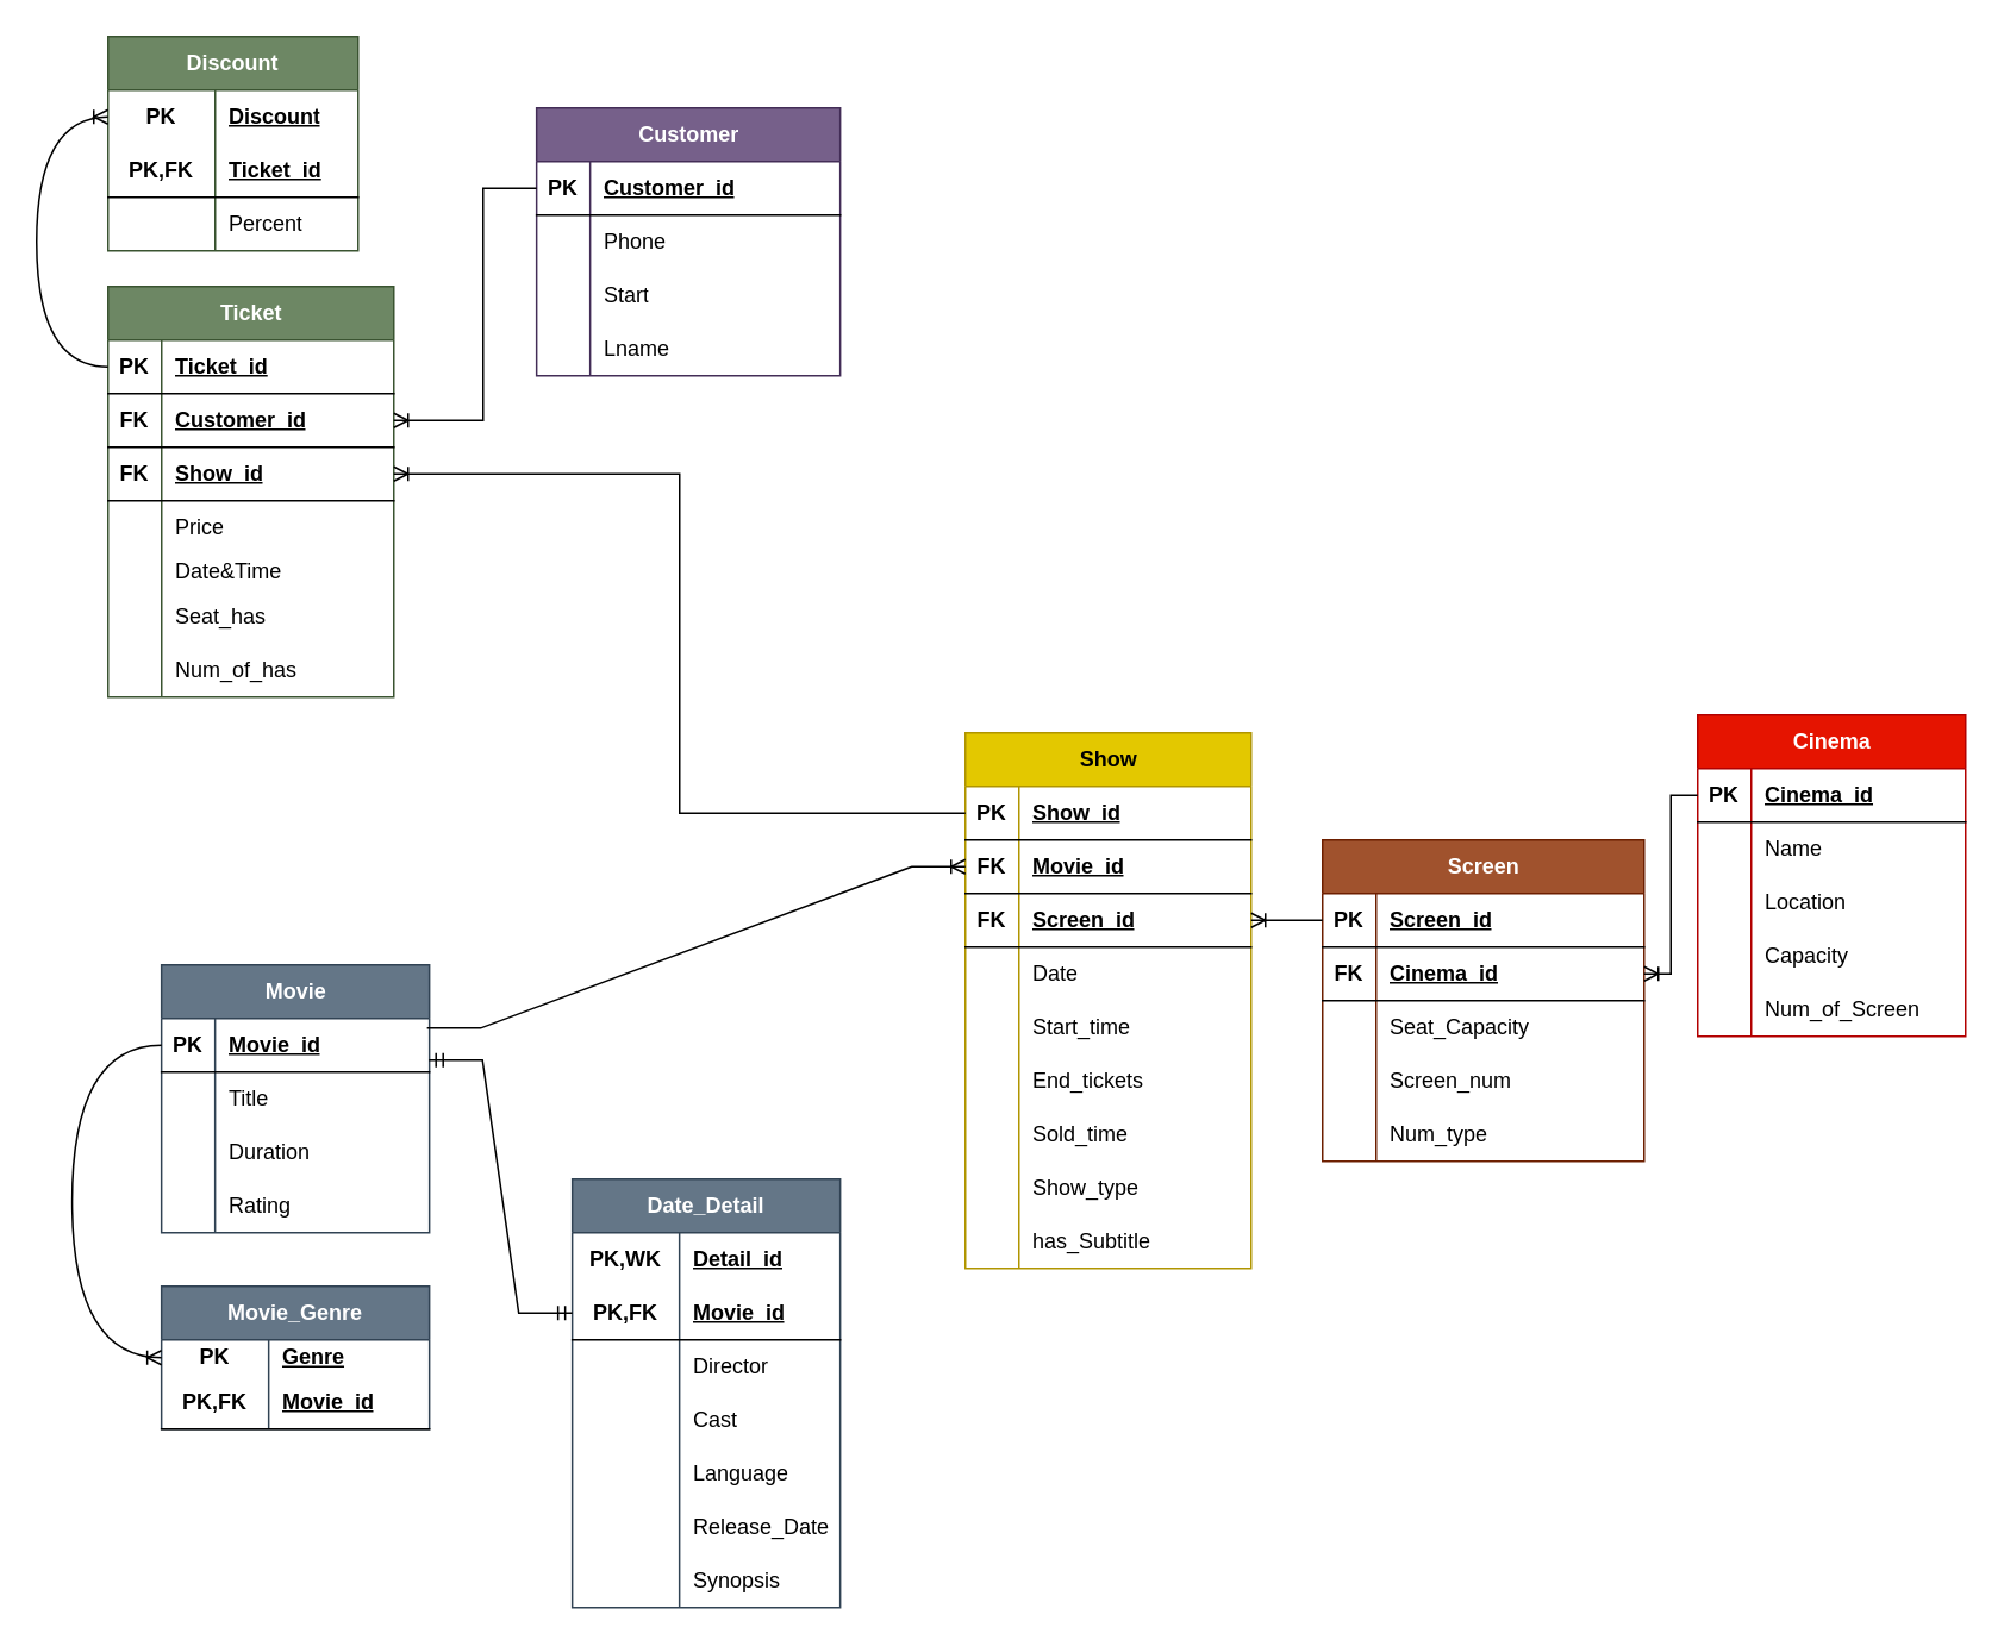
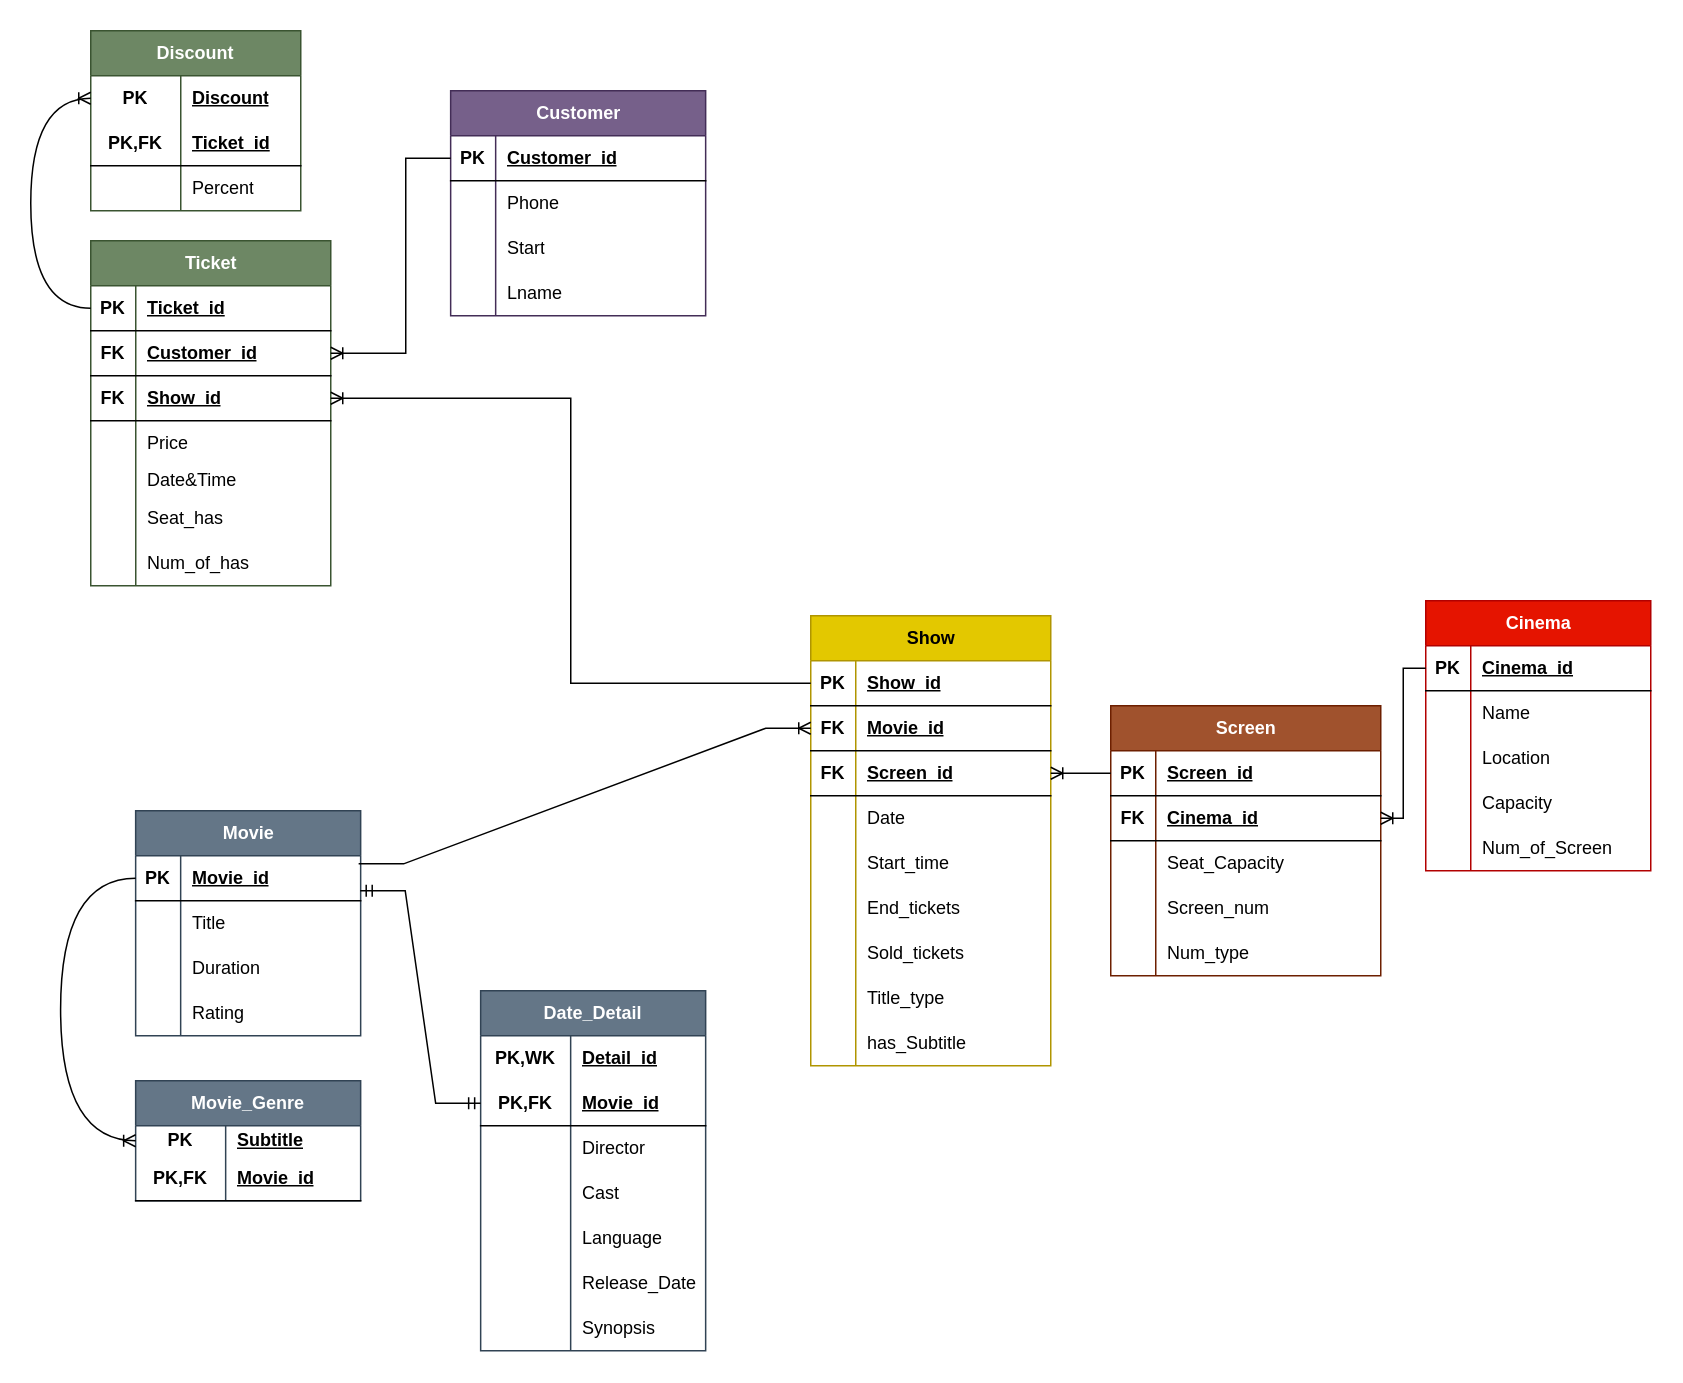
- <mxCell id="43" value="Sold_time" style="shape=partialRectangle;connectable=0;fillColor=none;top=0;left=0;bottom=0;right=0;align=left;spacingLeft=6;overflow=hidden;whiteSpace=wrap;html=1;" parent="41" vertex="1"><mxGeometry x="30" width="130" height="30" as="geometry"><mxRectangle width="130" height="30" as="alternateBounds" /></mxGeometry></mxCell>
+ <mxCell id="43" value="Sold_tickets" style="shape=partialRectangle;connectable=0;fillColor=none;top=0;left=0;bottom=0;right=0;align=left;spacingLeft=6;overflow=hidden;whiteSpace=wrap;html=1;" parent="41" vertex="1"><mxGeometry x="30" width="130" height="30" as="geometry"><mxRectangle width="130" height="30" as="alternateBounds" /></mxGeometry></mxCell>
- <mxCell id="46" value="Show_type" style="shape=partialRectangle;connectable=0;fillColor=none;top=0;left=0;bottom=0;right=0;align=left;spacingLeft=6;overflow=hidden;whiteSpace=wrap;html=1;" parent="44" vertex="1"><mxGeometry x="30" width="130" height="30" as="geometry"><mxRectangle width="130" height="30" as="alternateBounds" /></mxGeometry></mxCell>
+ <mxCell id="46" value="Title_type" style="shape=partialRectangle;connectable=0;fillColor=none;top=0;left=0;bottom=0;right=0;align=left;spacingLeft=6;overflow=hidden;whiteSpace=wrap;html=1;" parent="44" vertex="1"><mxGeometry x="30" width="130" height="30" as="geometry"><mxRectangle width="130" height="30" as="alternateBounds" /></mxGeometry></mxCell>
- <mxCell id="18" value="Genre" style="shape=partialRectangle;connectable=0;fillColor=none;top=0;left=0;bottom=0;right=0;align=left;spacingLeft=6;fontStyle=5;overflow=hidden;html=1;whiteSpace=wrap;" parent="16" vertex="1"><mxGeometry x="60" width="90" height="20" as="geometry"><mxRectangle width="90" height="20" as="alternateBounds" /></mxGeometry></mxCell>
+ <mxCell id="18" value="Subtitle" style="shape=partialRectangle;connectable=0;fillColor=none;top=0;left=0;bottom=0;right=0;align=left;spacingLeft=6;fontStyle=5;overflow=hidden;html=1;whiteSpace=wrap;" parent="16" vertex="1"><mxGeometry x="60" width="90" height="20" as="geometry"><mxRectangle width="90" height="20" as="alternateBounds" /></mxGeometry></mxCell>
